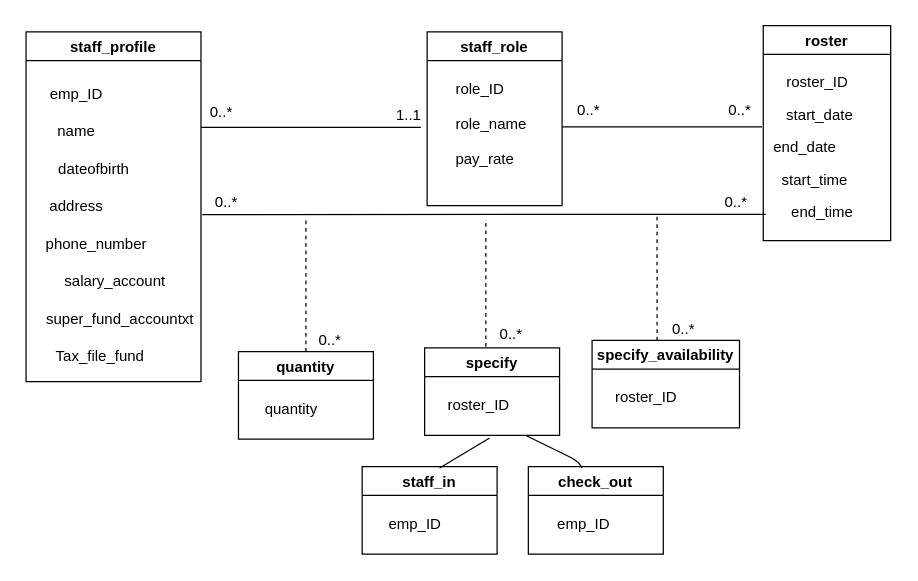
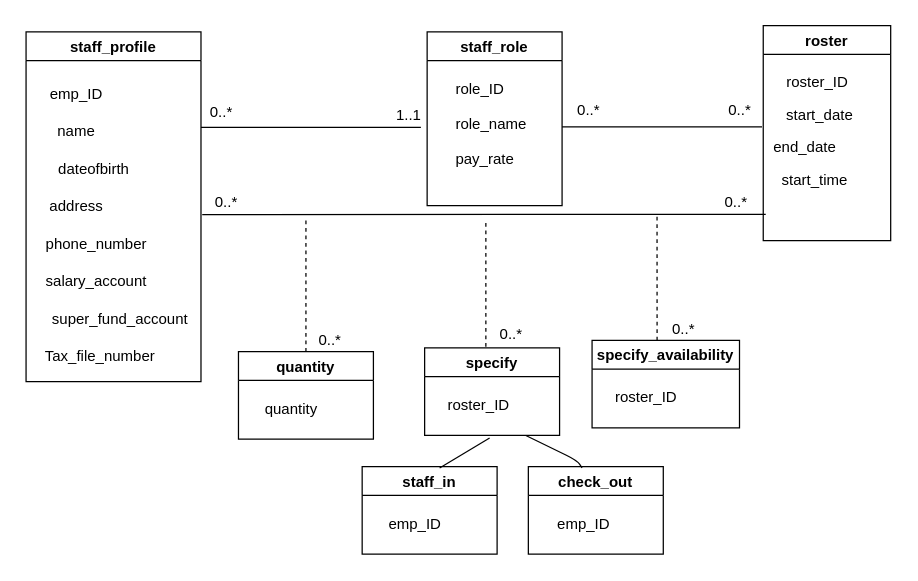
- <mxCell id="19" value="end_time" style="text;html=1;align=center;verticalAlign=middle;resizable=0;points=[];autosize=1;strokeColor=none;" parent="15" vertex="1"><mxGeometry x="17" y="141" width="59" height="18" as="geometry" /></mxCell>
- <mxCell id="9" value="salary_account" style="text;html=1;align=center;verticalAlign=middle;resizable=0;points=[];autosize=1;strokeColor=none;" parent="1" vertex="1"><mxGeometry x="45" y="216" width="91" height="18" as="geometry" /></mxCell>
+ <mxCell id="9" value="salary_account" style="text;html=1;align=center;verticalAlign=middle;resizable=0;points=[];autosize=1;strokeColor=none;" parent="1" vertex="1"><mxGeometry x="30" y="216" width="91" height="18" as="geometry" /></mxCell>
- <mxCell id="4" value="super_fund_accountxt" style="text;html=1;align=center;verticalAlign=middle;resizable=0;points=[];autosize=1;strokeColor=none;" parent="2" vertex="1"><mxGeometry x="11" y="221" width="128" height="18" as="geometry" /></mxCell>
+ <mxCell id="4" value="super_fund_account" style="text;html=1;align=center;verticalAlign=middle;resizable=0;points=[];autosize=1;strokeColor=none;" parent="2" vertex="1"><mxGeometry x="11" y="221" width="128" height="18" as="geometry" /></mxCell>
- <mxCell id="10" value="Tax_file_fund" style="text;html=1;align=center;verticalAlign=middle;resizable=0;points=[];autosize=1;strokeColor=none;" parent="1" vertex="1"><mxGeometry x="30" y="276" width="98" height="18" as="geometry" /></mxCell>
+ <mxCell id="10" value="Tax_file_number" style="text;html=1;align=center;verticalAlign=middle;resizable=0;points=[];autosize=1;strokeColor=none;" parent="1" vertex="1"><mxGeometry x="30" y="276" width="98" height="18" as="geometry" /></mxCell>
